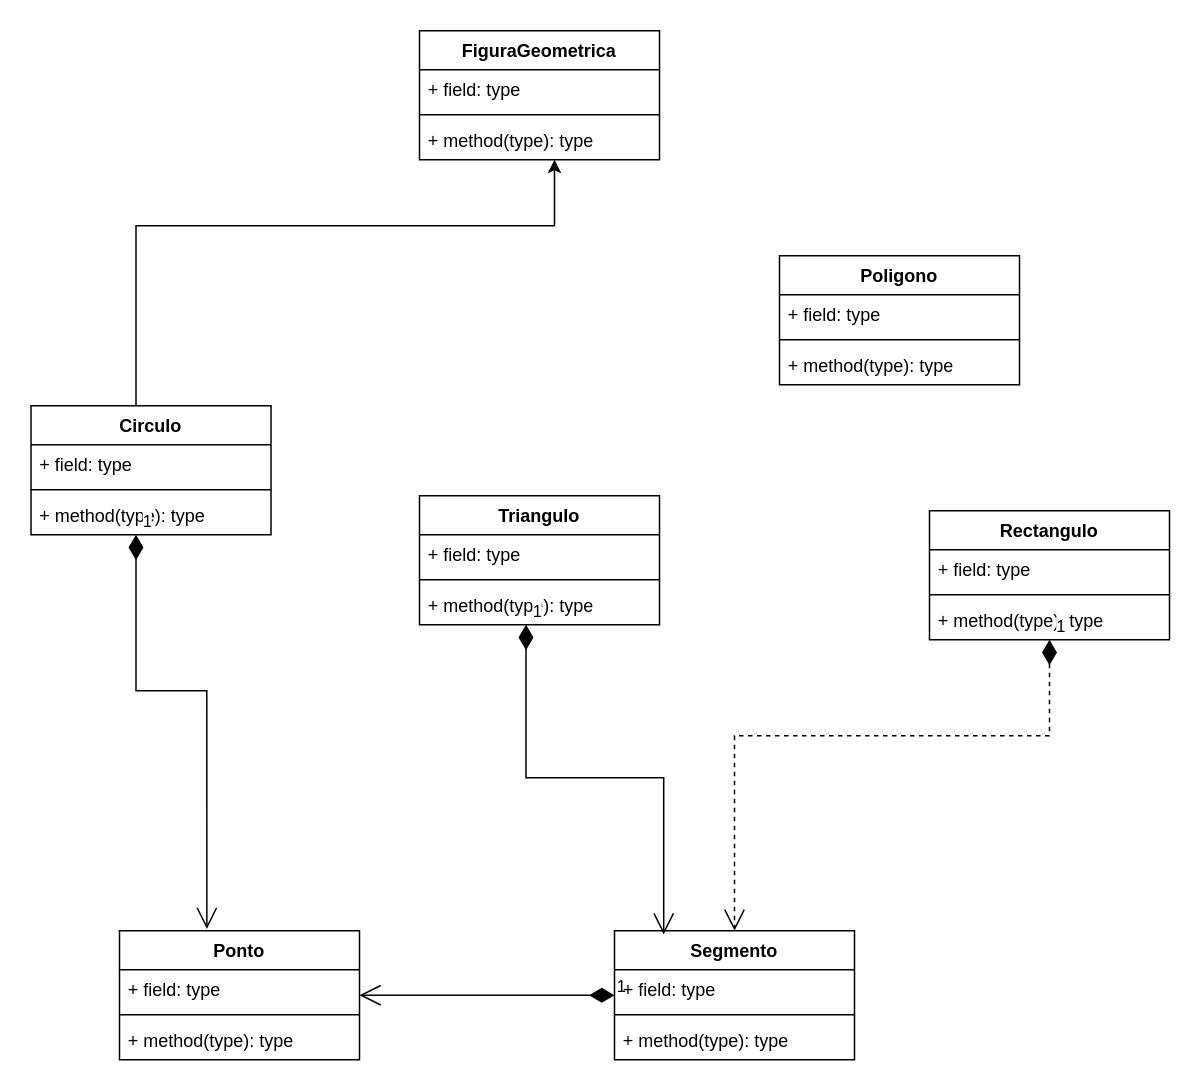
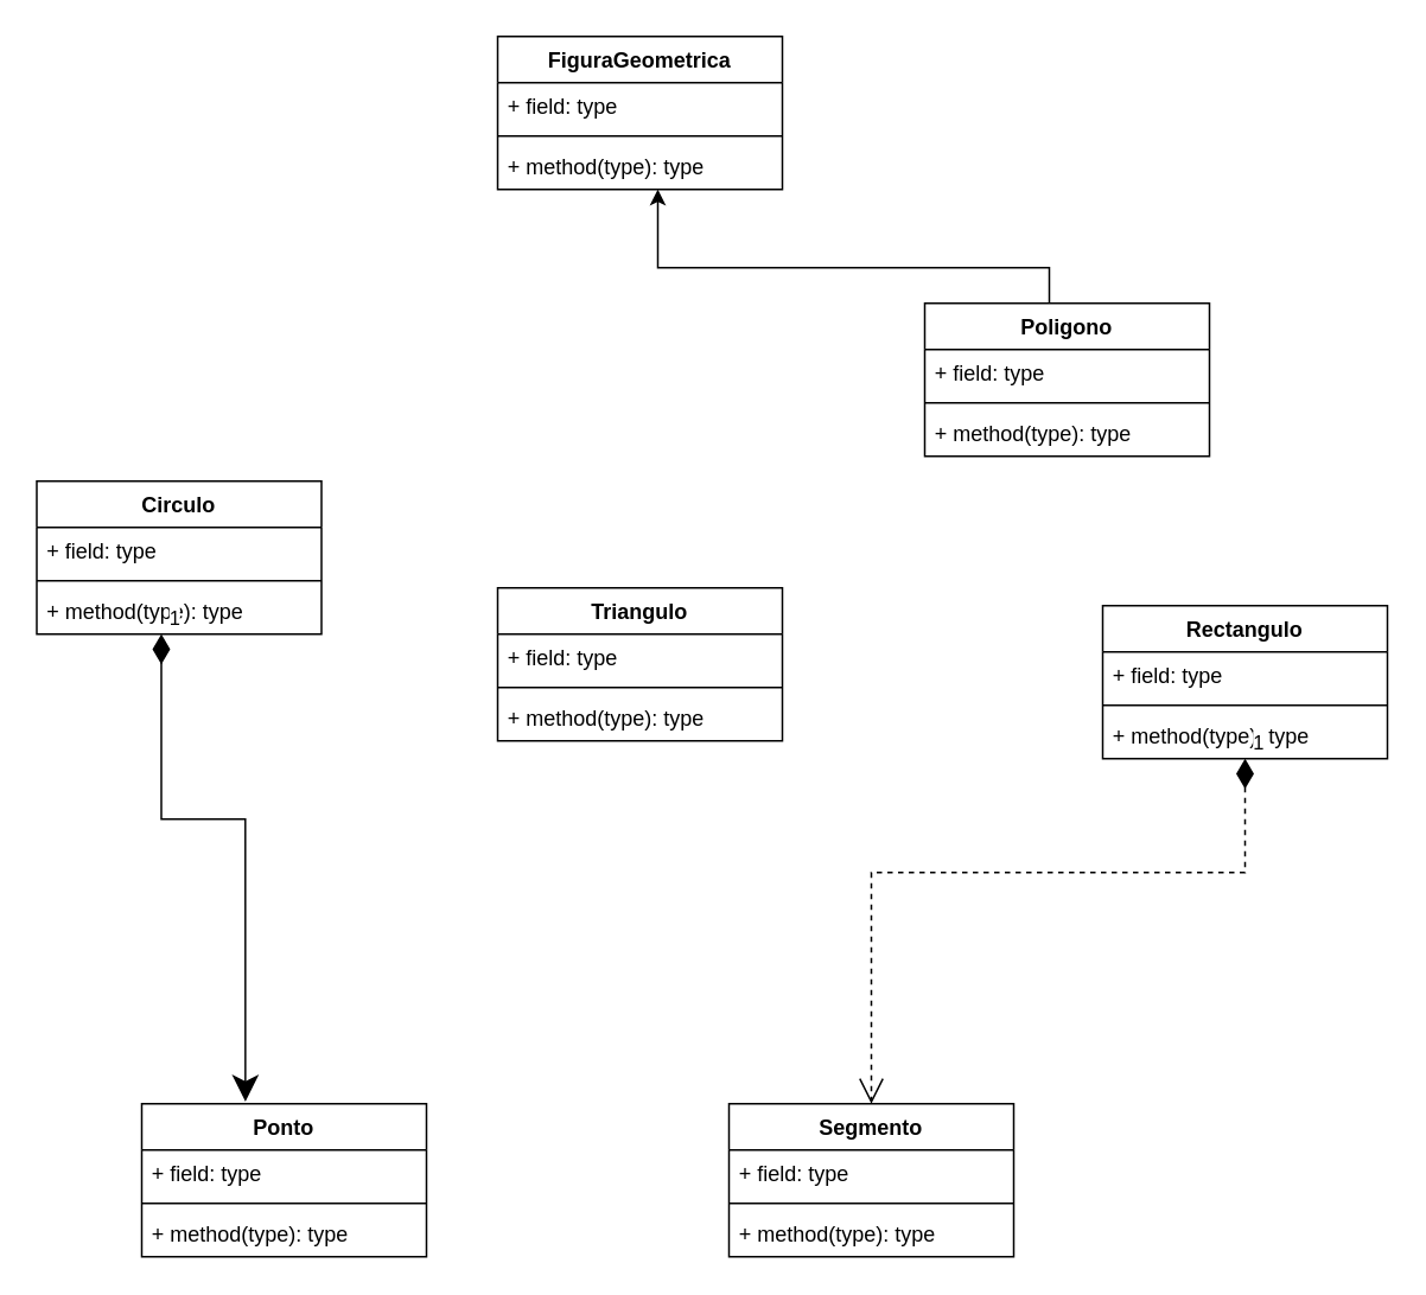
- <mxCell id="15" style="edgeStyle=orthogonalEdgeStyle;rounded=0;orthogonalLoop=1;jettySize=auto;html=1;" parent="1" source="16" target="24" edge="1"><mxGeometry relative="1" as="geometry"><mxPoint x="29" y="190" as="sourcePoint" /><Array as="points"><mxPoint x="90" y="150" /><mxPoint x="369" y="150" /></Array></mxGeometry></mxCell>
+ <mxCell id="28" style="edgeStyle=orthogonalEdgeStyle;rounded=0;orthogonalLoop=1;jettySize=auto;html=1;exitX=0.5;exitY=0;exitDx=0;exitDy=0;" parent="1" source="29" target="24" edge="1"><mxGeometry relative="1" as="geometry"><Array as="points"><mxPoint x="589" y="170" /><mxPoint x="589" y="150" /><mxPoint x="369" y="150" /></Array></mxGeometry></mxCell>
- <mxCell id="34" value="1" style="endArrow=open;html=1;endSize=12;startArrow=diamondThin;startSize=14;startFill=1;edgeStyle=orthogonalEdgeStyle;align=left;verticalAlign=bottom;rounded=0;entryX=0.205;entryY=0.029;entryDx=0;entryDy=0;entryPerimeter=0;" parent="1" source="11" target="20" edge="1"><mxGeometry x="-1" y="3" relative="1" as="geometry"><mxPoint x="360" y="450" as="sourcePoint" /><mxPoint x="397" y="703" as="targetPoint" /><Array as="points"><mxPoint x="350" y="518" /><mxPoint x="442" y="518" /></Array></mxGeometry></mxCell>
- <mxCell id="33" value="1" style="endArrow=open;html=1;endSize=12;startArrow=diamondThin;startSize=14;startFill=1;edgeStyle=orthogonalEdgeStyle;align=left;verticalAlign=bottom;rounded=0;entryX=0.364;entryY=-0.014;entryDx=0;entryDy=0;entryPerimeter=0;" parent="1" source="16" target="2" edge="1"><mxGeometry x="-1" y="3" relative="1" as="geometry"><mxPoint x="90" y="420" as="sourcePoint" /><mxPoint x="189" y="583" as="targetPoint" /><Array as="points"><mxPoint x="90" y="460" /><mxPoint x="137" y="460" /></Array></mxGeometry></mxCell>
+ <mxCell id="33" value="1" style="endArrow=classic;html=1;endSize=12;startArrow=diamondThin;startSize=14;startFill=1;edgeStyle=orthogonalEdgeStyle;align=left;verticalAlign=bottom;rounded=0;entryX=0.364;entryY=-0.014;entryDx=0;entryDy=0;entryPerimeter=0;" parent="1" source="16" target="2" edge="1"><mxGeometry x="-1" y="3" relative="1" as="geometry"><mxPoint x="90" y="420" as="sourcePoint" /><mxPoint x="189" y="583" as="targetPoint" /><Array as="points"><mxPoint x="90" y="460" /><mxPoint x="137" y="460" /></Array></mxGeometry></mxCell>
- <mxCell id="6" value="1" style="endArrow=open;html=1;endSize=12;startArrow=diamondThin;startSize=14;startFill=1;edgeStyle=orthogonalEdgeStyle;align=left;verticalAlign=bottom;rounded=0;" parent="1" source="20" target="2" edge="1"><mxGeometry x="-1" y="3" relative="1" as="geometry"><mxPoint x="409" y="540" as="sourcePoint" /><mxPoint x="399" y="520" as="targetPoint" /></mxGeometry></mxCell>
